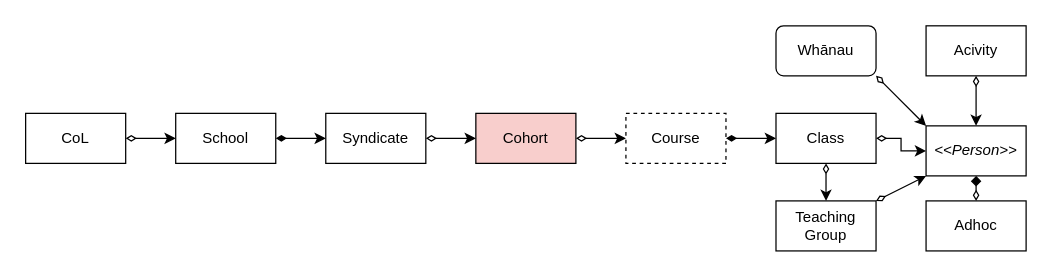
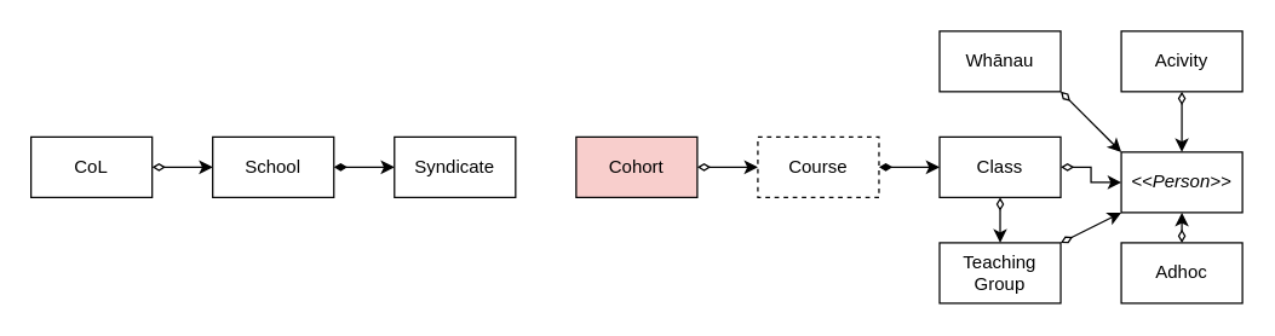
- <mxCell id="23" value="Whānau" style="whiteSpace=wrap;html=1;rounded=1;" parent="1" vertex="1"><mxGeometry x="620" y="20" width="80" height="40" as="geometry" /></mxCell>
+ <mxCell id="23" value="Whānau" style="rounded=0;whiteSpace=wrap;html=1;" parent="1" vertex="1"><mxGeometry x="620" y="20" width="80" height="40" as="geometry" /></mxCell>
- <mxCell id="8" style="edgeStyle=orthogonalEdgeStyle;rounded=0;orthogonalLoop=1;jettySize=auto;html=1;entryX=0;entryY=0.5;entryDx=0;entryDy=0;startArrow=diamondThin;startFill=0;" parent="1" source="9" target="7" edge="1"><mxGeometry relative="1" as="geometry" /></mxCell>
- <mxCell id="18" style="rounded=0;orthogonalLoop=1;jettySize=auto;html=1;entryX=0.5;entryY=1;entryDx=0;entryDy=0;startArrow=diamondThin;startFill=0;exitX=0.5;exitY=0;exitDx=0;exitDy=0;endArrow=diamond;" parent="1" source="19" target="15" edge="1"><mxGeometry relative="1" as="geometry" /></mxCell>
+ <mxCell id="18" style="rounded=0;orthogonalLoop=1;jettySize=auto;html=1;entryX=0.5;entryY=1;entryDx=0;entryDy=0;startArrow=diamondThin;startFill=0;exitX=0.5;exitY=0;exitDx=0;exitDy=0;" parent="1" source="19" target="15" edge="1"><mxGeometry relative="1" as="geometry" /></mxCell>
